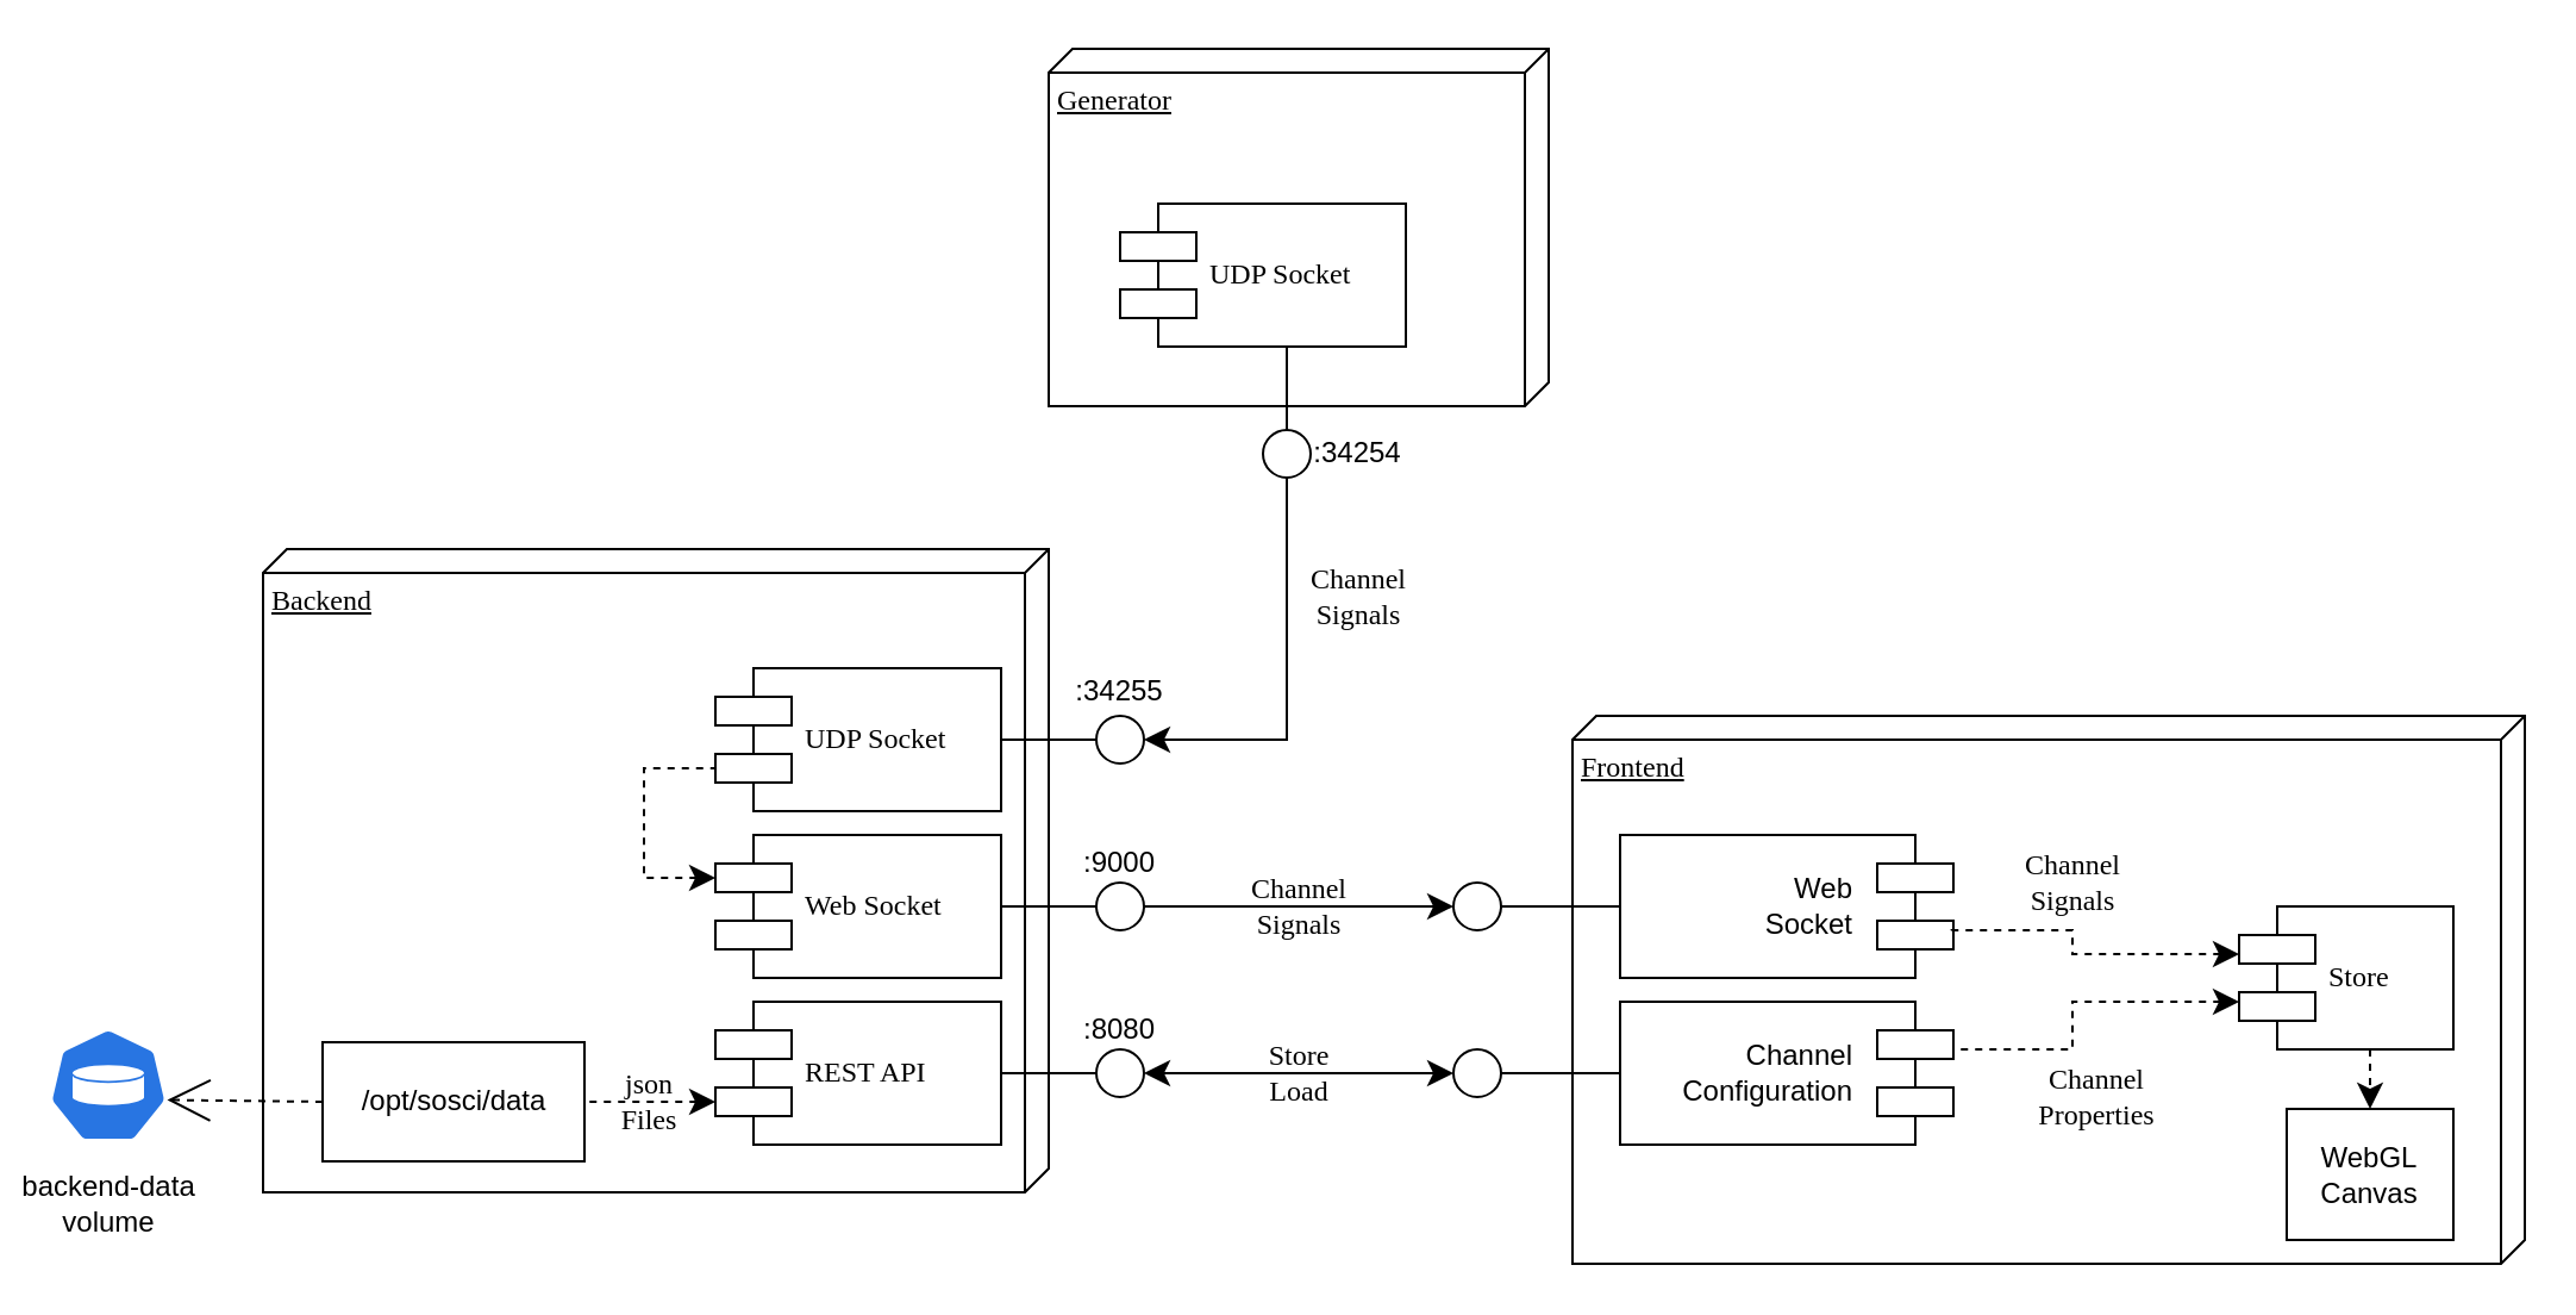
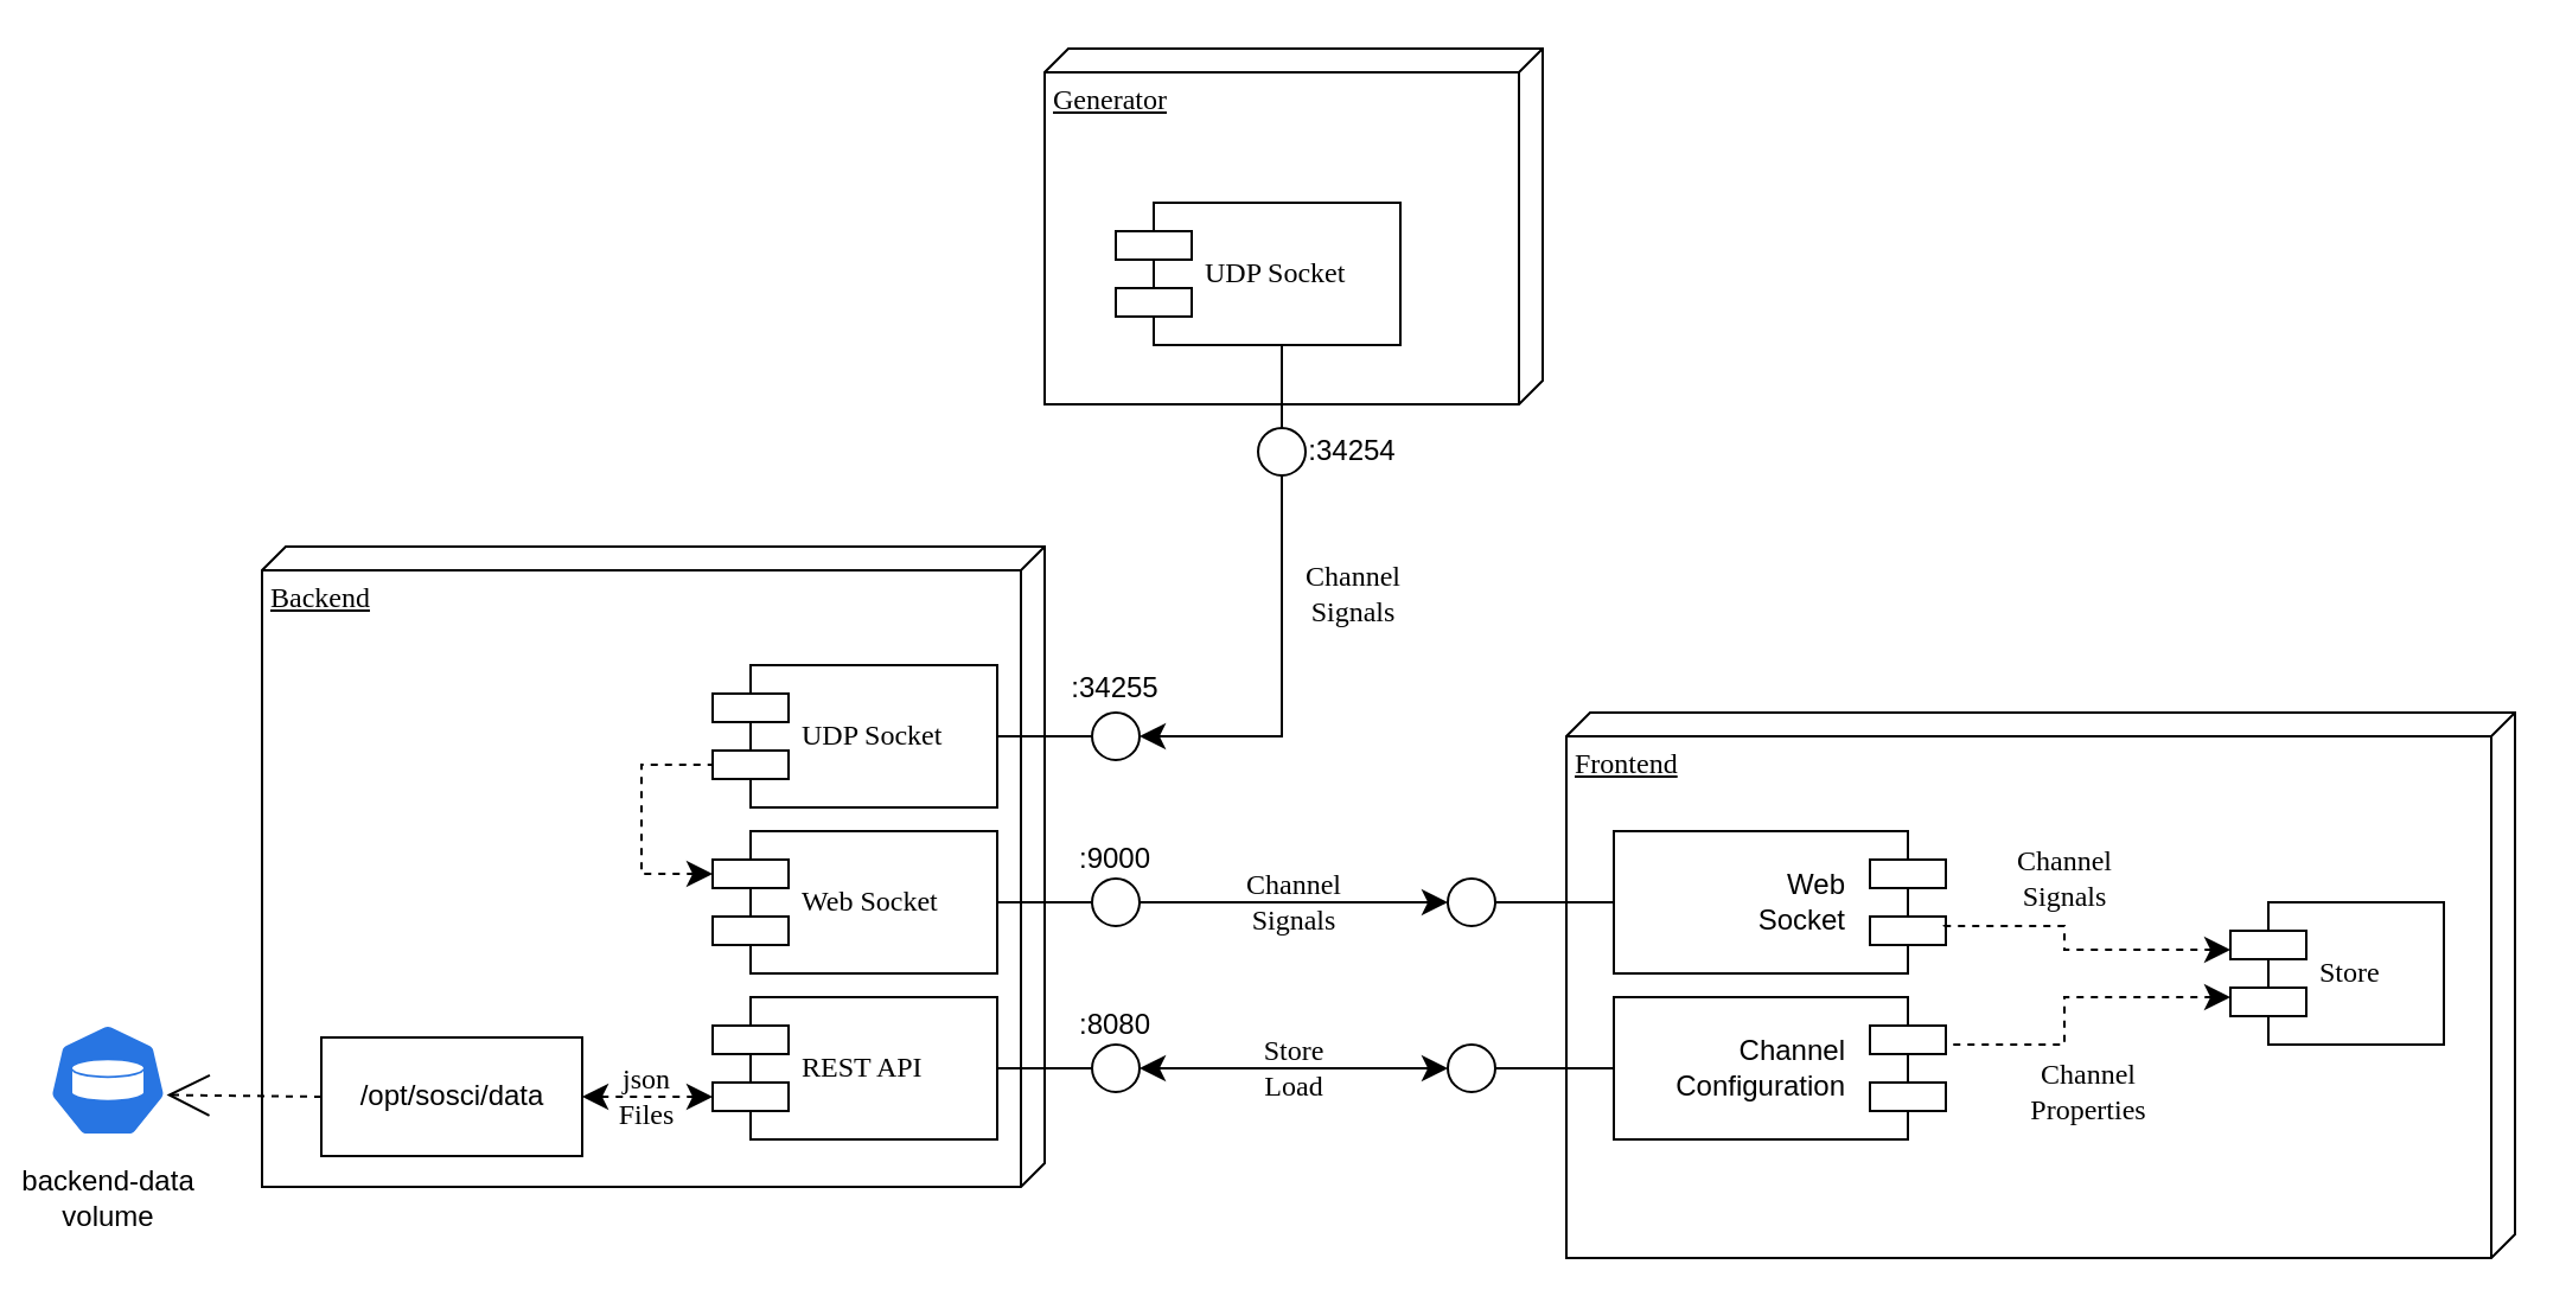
- <mxCell id="41" value="" style="edgeStyle=orthogonalEdgeStyle;rounded=0;html=1;labelBackgroundColor=none;startArrow=none;startFill=0;startSize=8;endArrow=classic;endFill=1;endSize=8;fontFamily=Verdana;fontSize=12;dashed=1;entryX=0.5;entryY=0;entryDx=0;entryDy=0;" parent="1" source="38" target="40" edge="1"><mxGeometry x="0.241" y="20" relative="1" as="geometry"><Array as="points"><mxPoint x="995" y="460" /><mxPoint x="995" y="460" /></Array><mxPoint x="1040" y="540" as="sourcePoint" /><mxPoint x="830" y="445" as="targetPoint" /><mxPoint as="offset" /></mxGeometry></mxCell>
- <mxCell id="23" value="json&lt;br&gt;Files" style="edgeStyle=none;rounded=0;html=1;dashed=1;labelBackgroundColor=none;startArrow=classic;startFill=1;startSize=8;endArrow=none;endFill=1;endSize=8;fontFamily=Verdana;fontSize=12;entryX=1;entryY=0.5;entryDx=0;entryDy=0;exitX=0;exitY=0.7;exitDx=0;exitDy=0;" parent="1" source="16" target="22" edge="1"><mxGeometry relative="1" as="geometry"><mxPoint x="770" y="320" as="sourcePoint" /><mxPoint x="490" y="320" as="targetPoint" /></mxGeometry></mxCell>
+ <mxCell id="23" value="json&lt;br&gt;Files" style="edgeStyle=none;rounded=0;html=1;dashed=1;labelBackgroundColor=none;startArrow=classic;startFill=1;startSize=8;endArrow=classic;endFill=1;endSize=8;fontFamily=Verdana;fontSize=12;entryX=1;entryY=0.5;entryDx=0;entryDy=0;exitX=0;exitY=0.7;exitDx=0;exitDy=0;" parent="1" source="16" target="22" edge="1"><mxGeometry relative="1" as="geometry"><mxPoint x="770" y="320" as="sourcePoint" /><mxPoint x="490" y="320" as="targetPoint" /></mxGeometry></mxCell>
- <mxCell id="40" value="WebGL&lt;br&gt;Canvas" style="rounded=0;whiteSpace=wrap;html=1;" parent="1" vertex="1"><mxGeometry x="960" y="465" width="70" height="55" as="geometry" /></mxCell>
